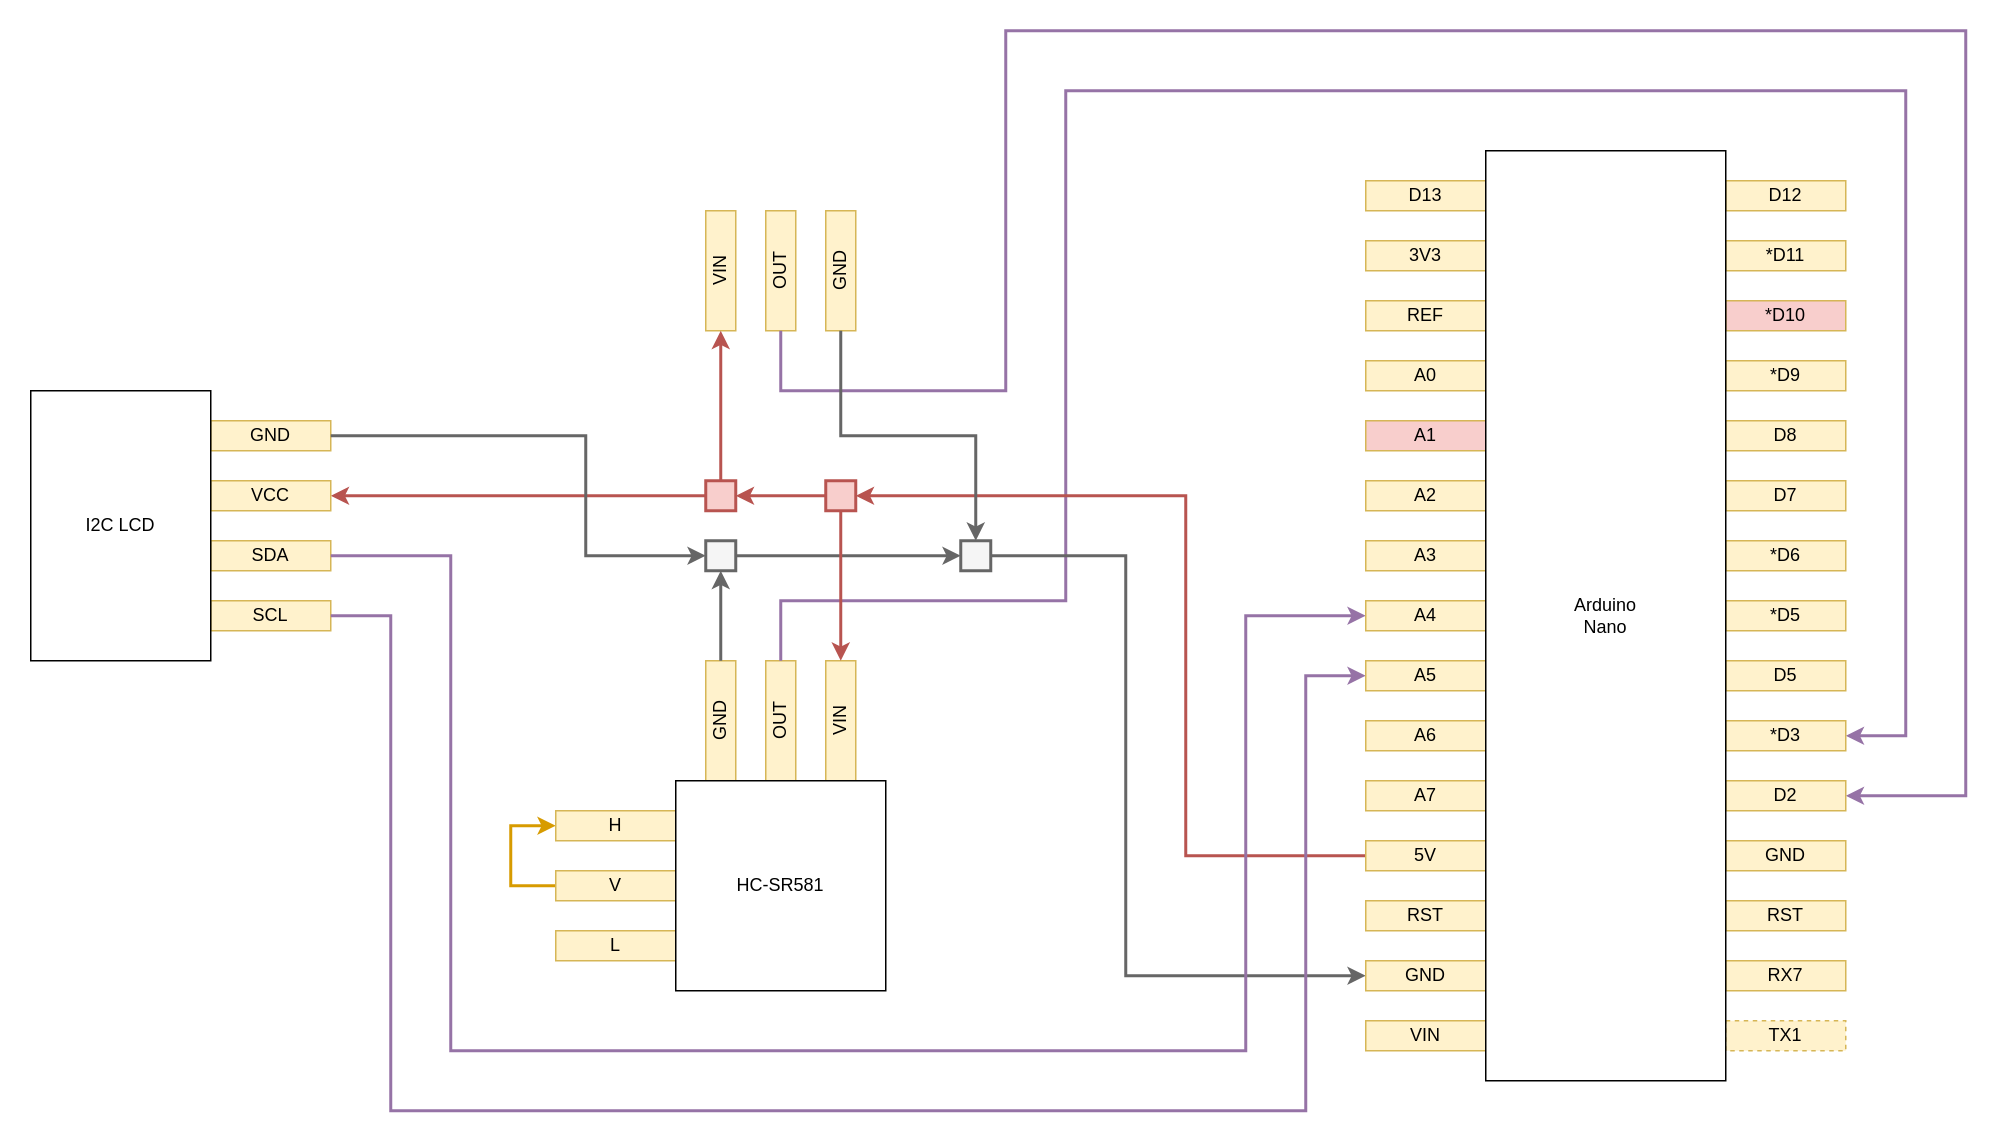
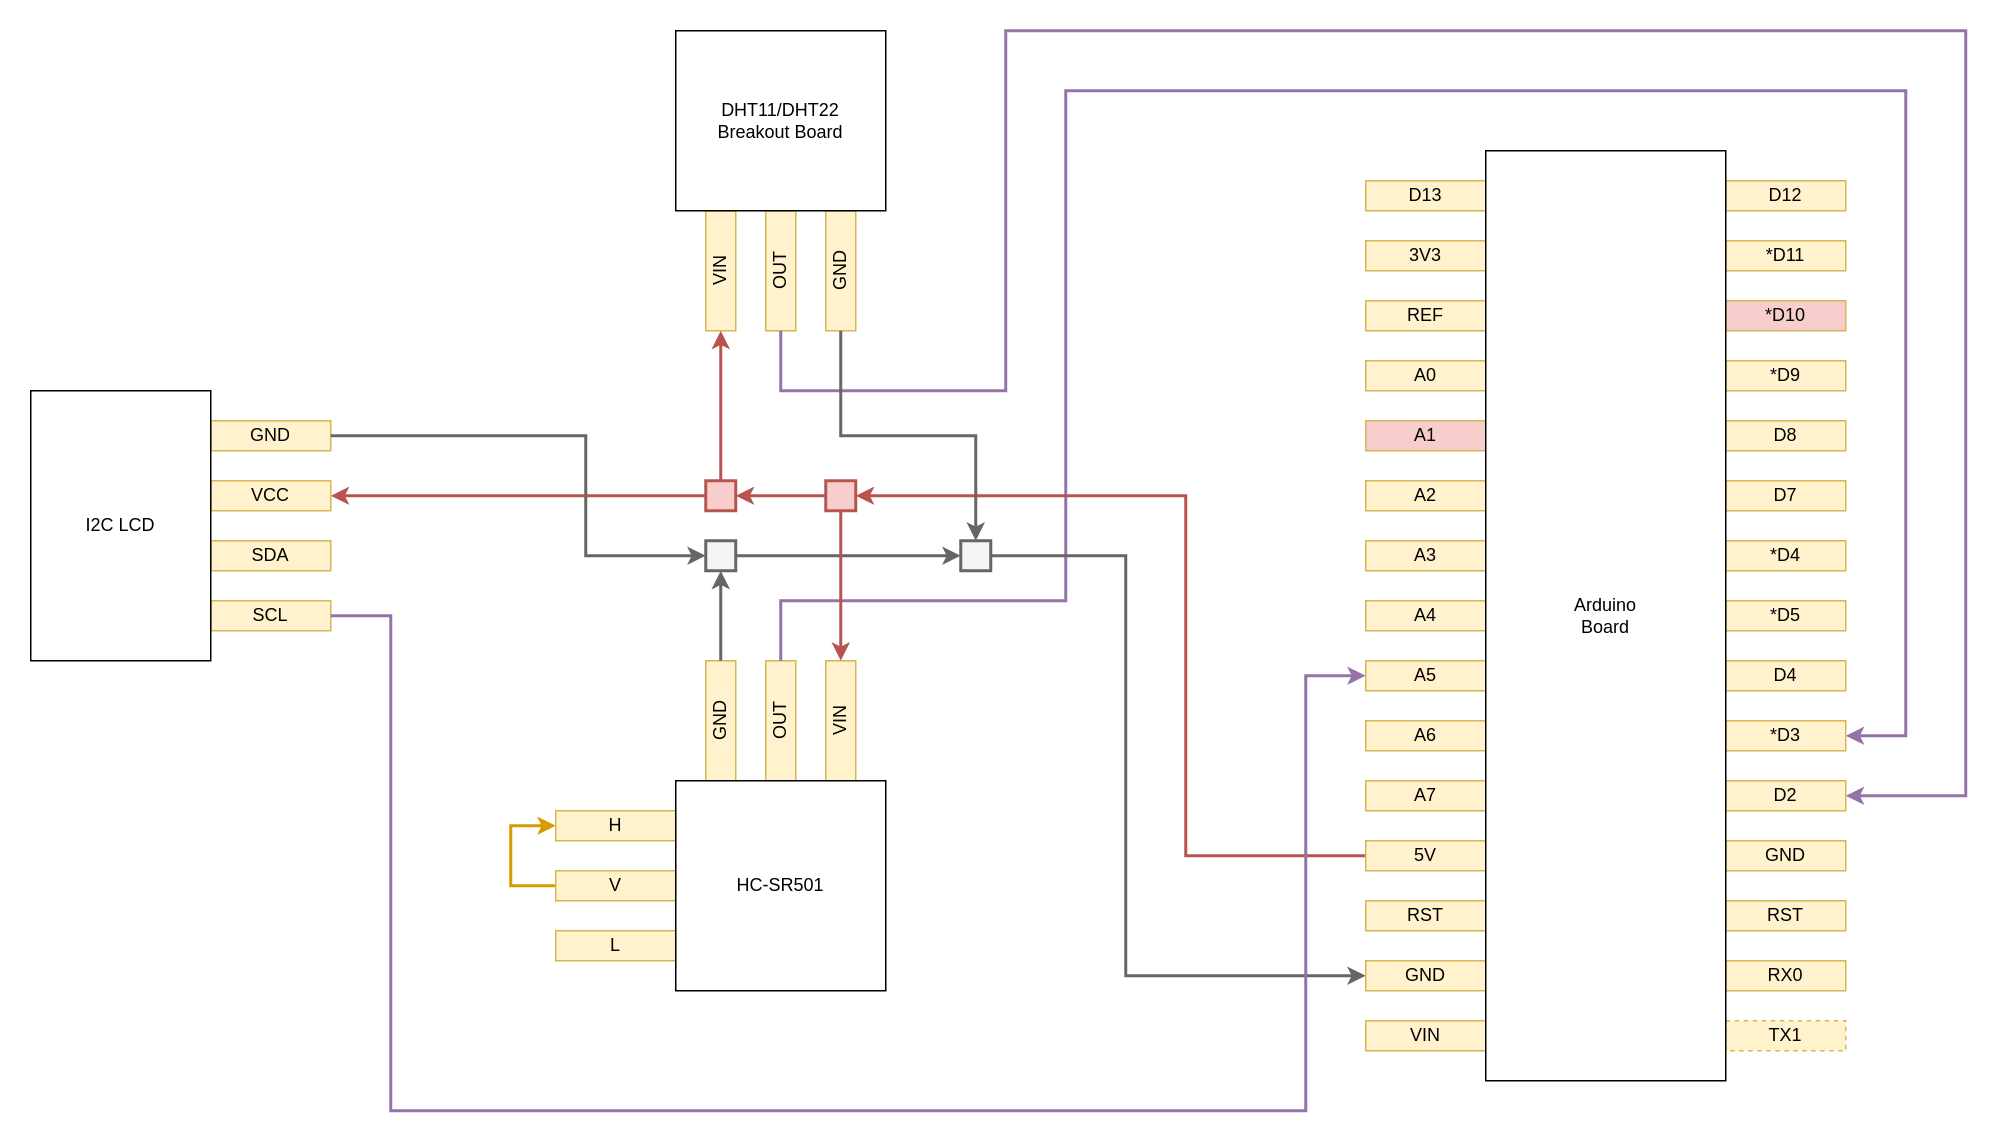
+ <mxCell id="15" value="DHT11/DHT22&lt;br&gt;Breakout Board" style="rounded=0;whiteSpace=wrap;html=1;" parent="11" vertex="1"><mxGeometry width="140" height="120" as="geometry" /></mxCell>
- <mxCell id="58" value="*D6" style="rounded=0;whiteSpace=wrap;html=1;fillColor=#fff2cc;strokeColor=#d6b656;" vertex="1" parent="40"><mxGeometry x="240" y="260" width="80" height="20" as="geometry" /></mxCell>
+ <mxCell id="58" value="*D4" style="rounded=0;whiteSpace=wrap;html=1;fillColor=#fff2cc;strokeColor=#d6b656;" vertex="1" parent="40"><mxGeometry x="240" y="260" width="80" height="20" as="geometry" /></mxCell>
- <mxCell id="71" value="Arduino&lt;br&gt;Nano" style="rounded=0;whiteSpace=wrap;html=1;" vertex="1" parent="40"><mxGeometry x="80" width="160" height="620" as="geometry" /></mxCell>
+ <mxCell id="71" value="Arduino&lt;br&gt;Board" style="rounded=0;whiteSpace=wrap;html=1;" vertex="1" parent="40"><mxGeometry x="80" width="160" height="620" as="geometry" /></mxCell>
- <mxCell id="60" value="D5" style="rounded=0;whiteSpace=wrap;html=1;fillColor=#fff2cc;strokeColor=#d6b656;" vertex="1" parent="40"><mxGeometry x="240" y="340" width="80" height="20" as="geometry" /></mxCell>
+ <mxCell id="60" value="D4" style="rounded=0;whiteSpace=wrap;html=1;fillColor=#fff2cc;strokeColor=#d6b656;" vertex="1" parent="40"><mxGeometry x="240" y="340" width="80" height="20" as="geometry" /></mxCell>
- <mxCell id="10" value="HC-SR581" style="rounded=0;whiteSpace=wrap;html=1;" parent="2" vertex="1"><mxGeometry x="80" y="80" width="140" height="140" as="geometry" /></mxCell>
+ <mxCell id="10" value="HC-SR501" style="rounded=0;whiteSpace=wrap;html=1;" parent="2" vertex="1"><mxGeometry x="80" y="80" width="140" height="140" as="geometry" /></mxCell>
- <mxCell id="70" value="RX7" style="rounded=0;whiteSpace=wrap;html=1;fillColor=#fff2cc;strokeColor=#d6b656;" vertex="1" parent="40"><mxGeometry x="240" y="540" width="80" height="20" as="geometry" /></mxCell>
+ <mxCell id="70" value="RX0" style="rounded=0;whiteSpace=wrap;html=1;fillColor=#fff2cc;strokeColor=#d6b656;" vertex="1" parent="40"><mxGeometry x="240" y="540" width="80" height="20" as="geometry" /></mxCell>
- <mxCell id="38" style="edgeStyle=orthogonalEdgeStyle;rounded=0;orthogonalLoop=1;jettySize=auto;html=1;exitX=1;exitY=0.5;exitDx=0;exitDy=0;entryX=0;entryY=0.5;entryDx=0;entryDy=0;strokeWidth=2;fillColor=#e1d5e7;strokeColor=#9673a6;" parent="1" source="34" target="41" edge="1"><mxGeometry relative="1" as="geometry"><Array as="points"><mxPoint x="300" y="370" /><mxPoint x="300" y="700" /><mxPoint x="830" y="700" /><mxPoint x="830" y="410" /></Array></mxGeometry></mxCell>
